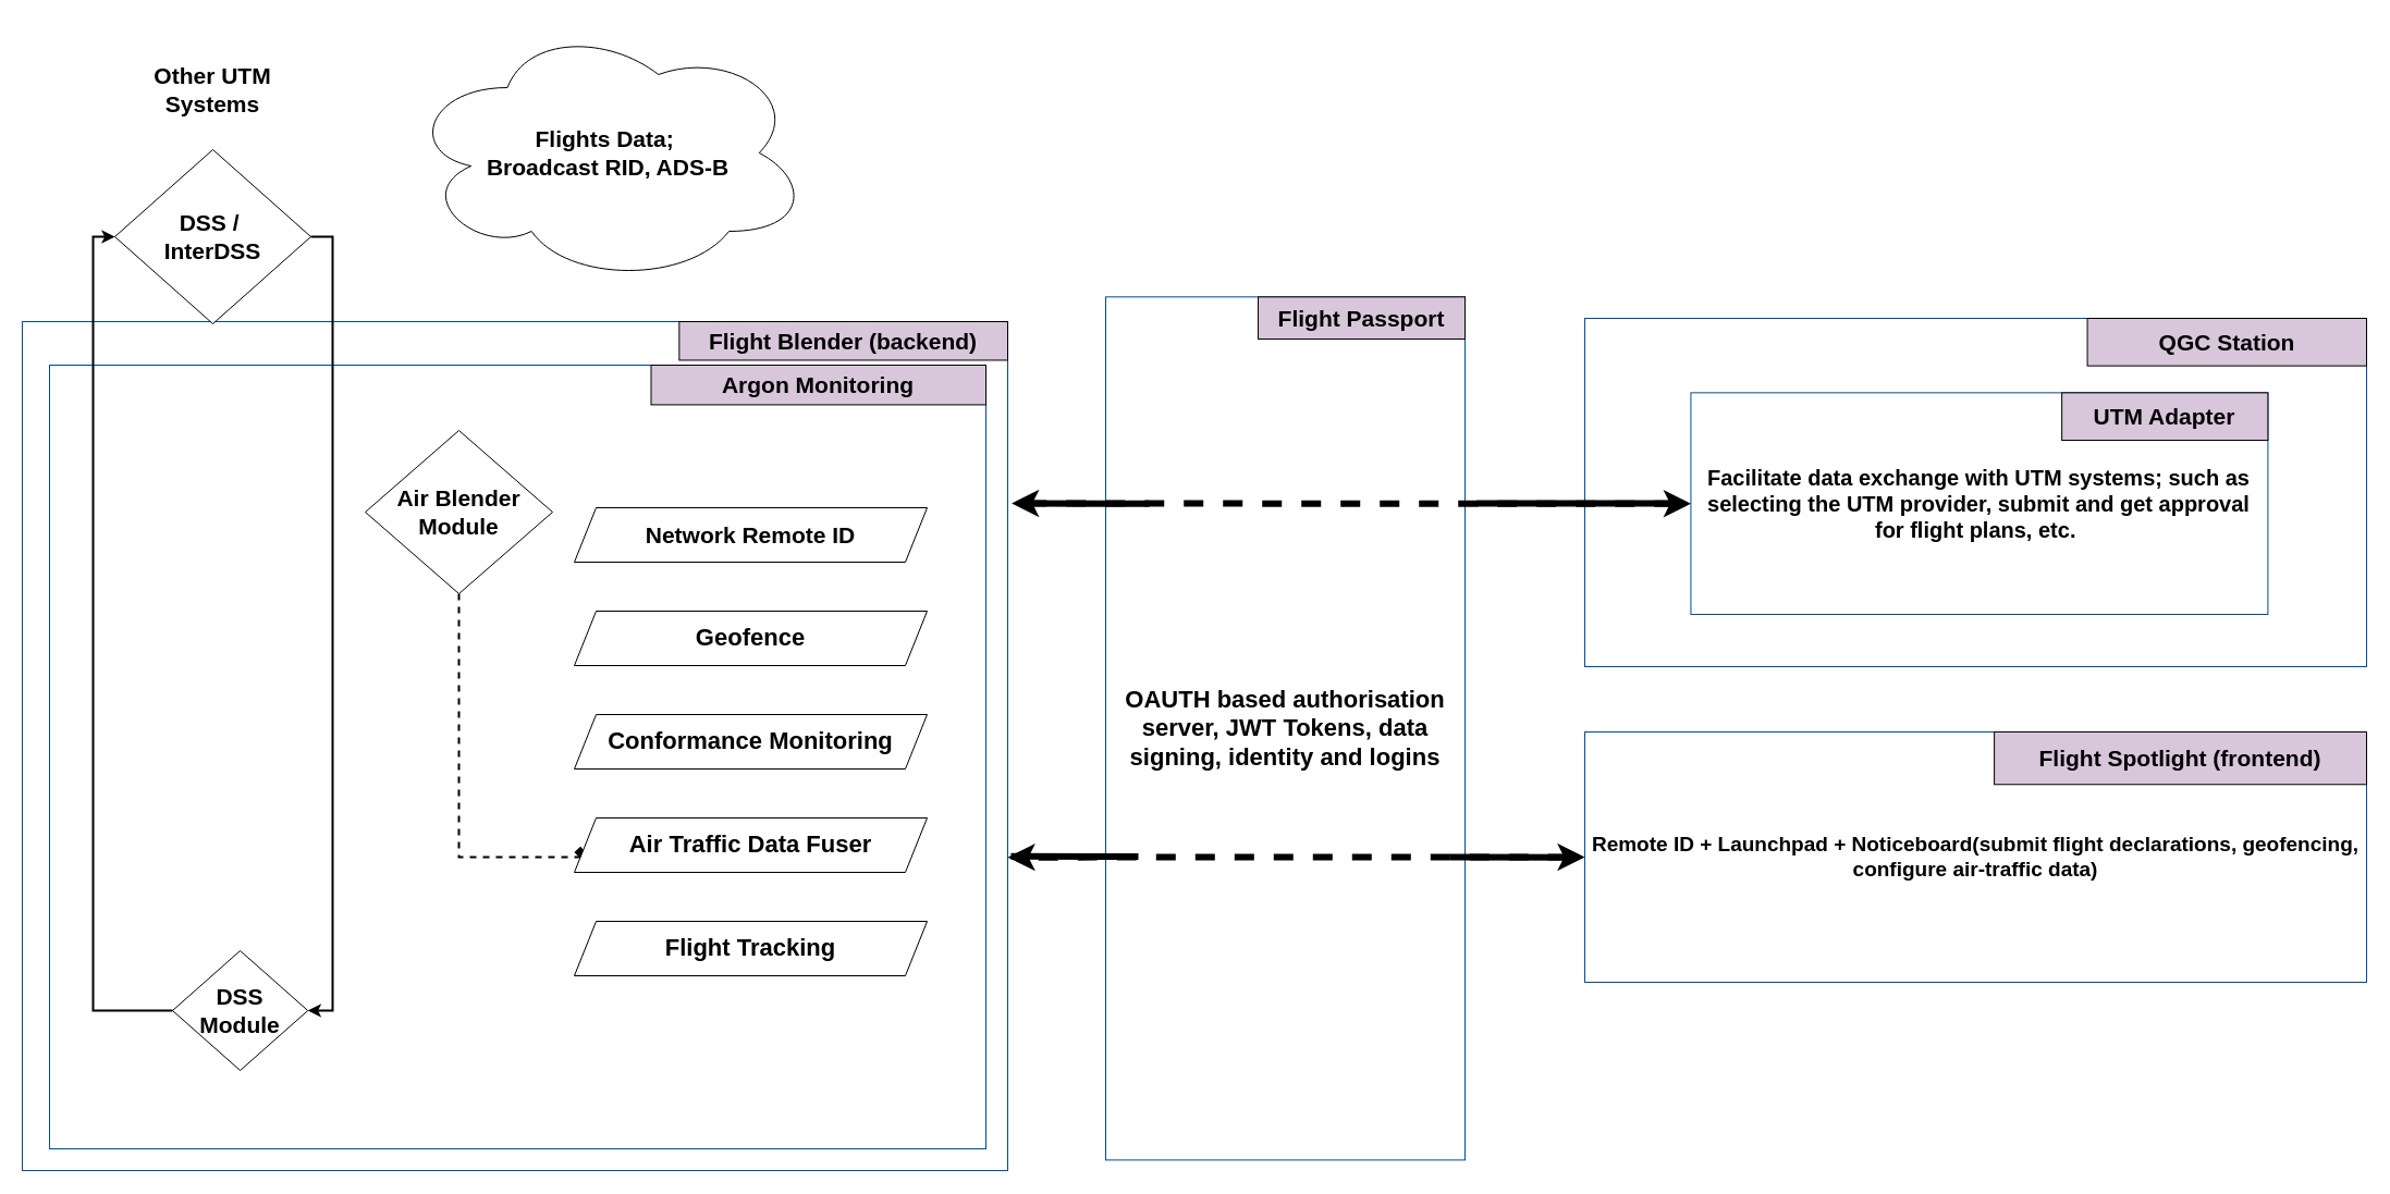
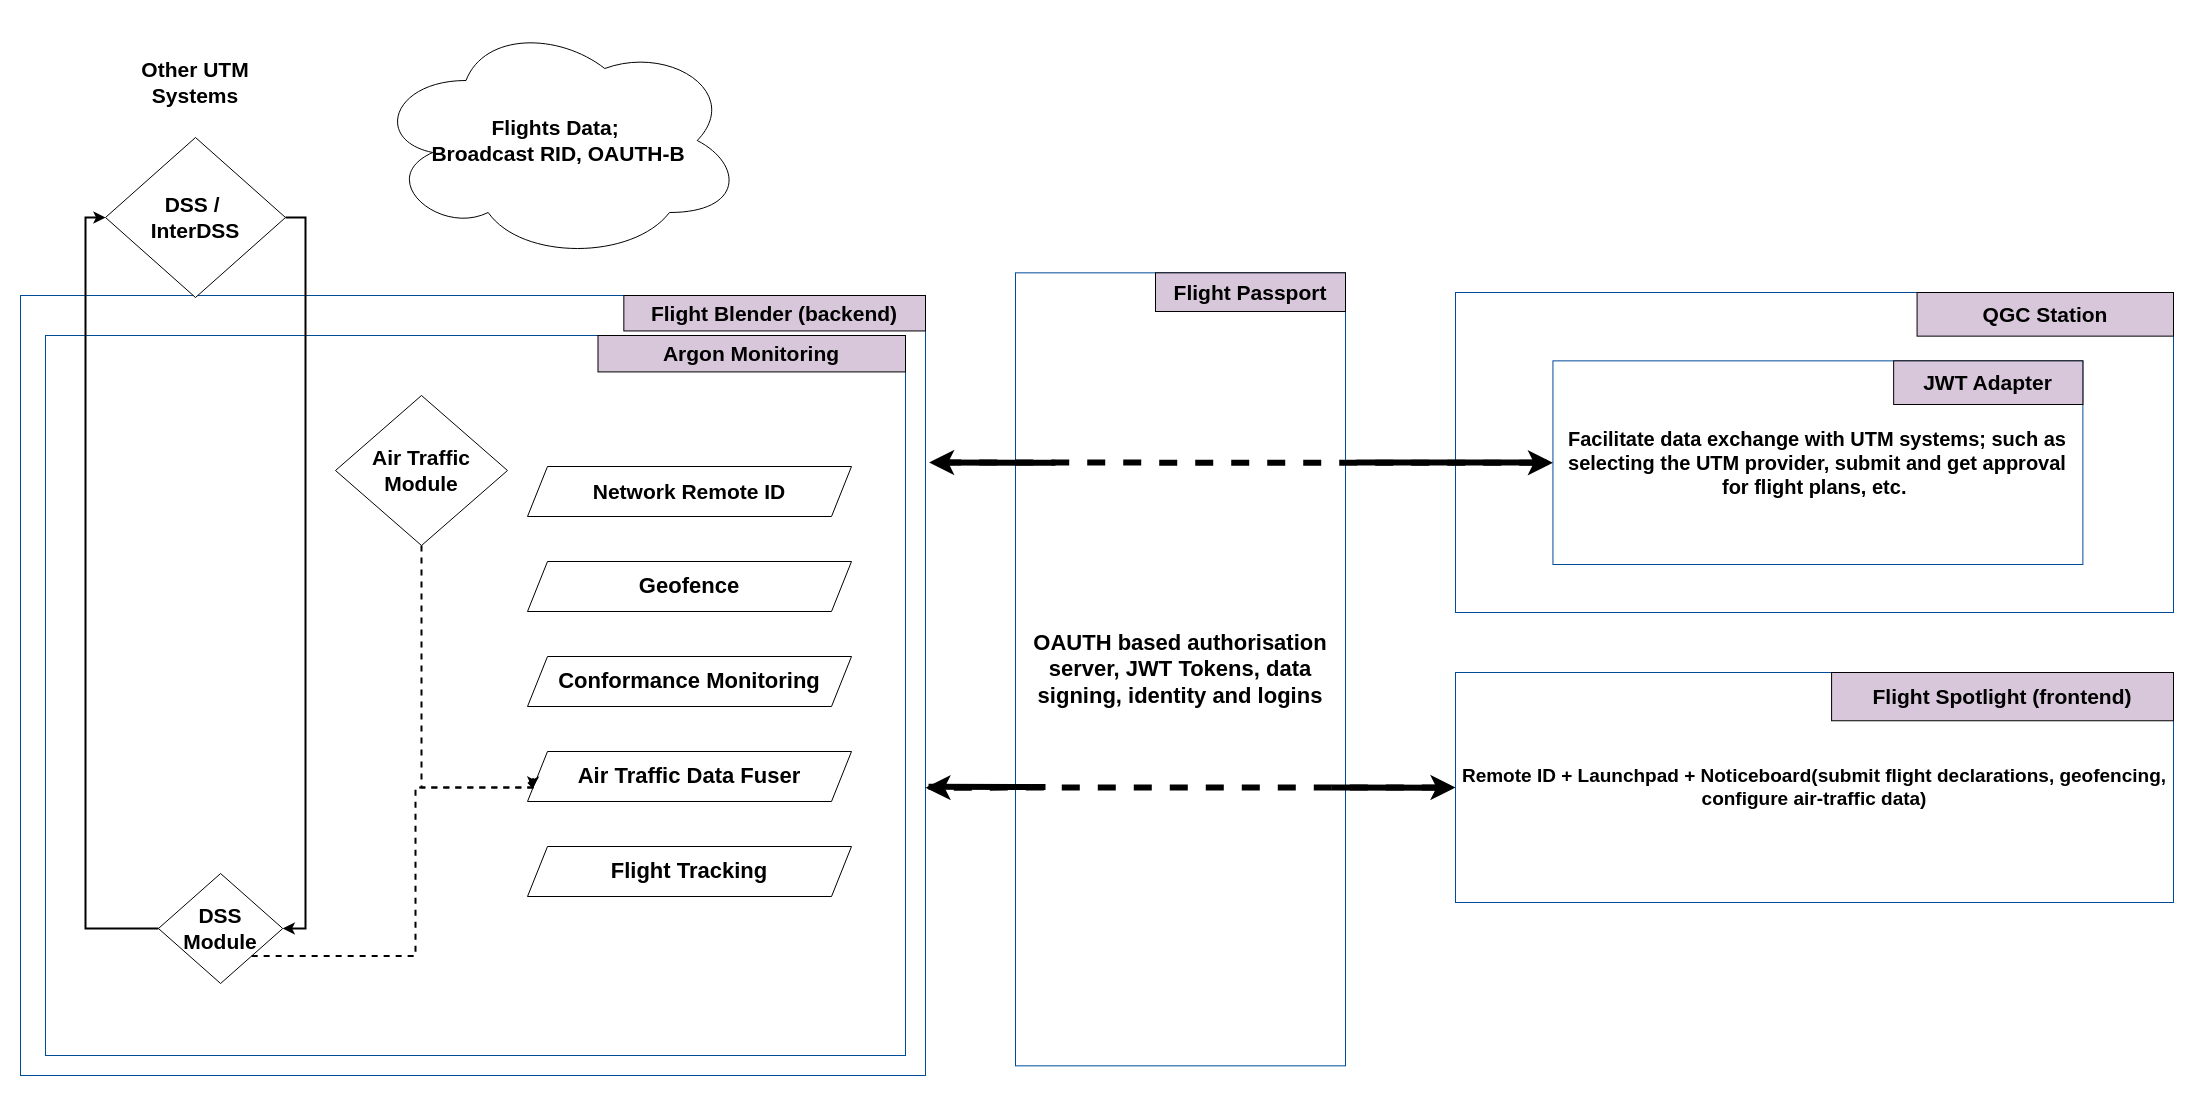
- <mxCell id="19" value="&lt;font style=&quot;font-size: 21px;&quot;&gt;&lt;span style=&quot;font-weight: 700;&quot;&gt;&lt;font style=&quot;font-size: 21px;&quot;&gt;Flights Data;&lt;/font&gt;&lt;/span&gt;&lt;span style=&quot;font-weight: 700; background-color: initial;&quot;&gt;&amp;nbsp;&lt;/span&gt;&lt;/font&gt;&lt;div style=&quot;font-size: 21px;&quot;&gt;&lt;font style=&quot;font-size: 21px;&quot;&gt;&lt;span style=&quot;font-weight: 700; background-color: initial;&quot;&gt;Broadcast RID, ADS-B&lt;/span&gt;&lt;/font&gt;&lt;/div&gt;" style="ellipse;shape=cloud;whiteSpace=wrap;html=1;" parent="1" vertex="1"><mxGeometry x="373" y="20" width="370" height="240" as="geometry" /></mxCell>
+ <mxCell id="19" value="&lt;font style=&quot;font-size: 21px;&quot;&gt;&lt;span style=&quot;font-weight: 700;&quot;&gt;&lt;font style=&quot;font-size: 21px;&quot;&gt;Flights Data;&lt;/font&gt;&lt;/span&gt;&lt;span style=&quot;font-weight: 700; background-color: initial;&quot;&gt;&amp;nbsp;&lt;/span&gt;&lt;/font&gt;&lt;div style=&quot;font-size: 21px;&quot;&gt;&lt;font style=&quot;font-size: 21px;&quot;&gt;&lt;span style=&quot;font-weight: 700; background-color: initial;&quot;&gt;Broadcast RID, OAUTH-B&lt;/span&gt;&lt;/font&gt;&lt;/div&gt;" style="ellipse;shape=cloud;whiteSpace=wrap;html=1;" parent="1" vertex="1"><mxGeometry x="373" y="20" width="370" height="240" as="geometry" /></mxCell>
- <mxCell id="26" value="UTM Adapter" style="rounded=0;whiteSpace=wrap;html=1;container=0;fillColor=#D8C7DB;fontSize=21;fontStyle=1" parent="24" vertex="1"><mxGeometry x="340.696" width="189.261" height="43.636" as="geometry" /></mxCell>
+ <mxCell id="26" value="JWT Adapter" style="rounded=0;whiteSpace=wrap;html=1;container=0;fillColor=#D8C7DB;fontSize=21;fontStyle=1" parent="24" vertex="1"><mxGeometry x="340.696" width="189.261" height="43.636" as="geometry" /></mxCell>
- <mxCell id="15" value="&lt;font style=&quot;font-size: 21px;&quot;&gt;Air Blender Module&lt;/font&gt;" style="rhombus;whiteSpace=wrap;html=1;fontSize=15;fontStyle=1" parent="1" vertex="1"><mxGeometry x="335" y="395" width="172" height="150" as="geometry" /></mxCell>
+ <mxCell id="15" value="&lt;font style=&quot;font-size: 21px;&quot;&gt;Air Traffic Module&lt;/font&gt;" style="rhombus;whiteSpace=wrap;html=1;fontSize=15;fontStyle=1" parent="1" vertex="1"><mxGeometry x="335" y="395" width="172" height="150" as="geometry" /></mxCell>
+ <mxCell id="31" style="edgeStyle=orthogonalEdgeStyle;rounded=0;orthogonalLoop=1;jettySize=auto;html=1;exitX=1;exitY=1;exitDx=0;exitDy=0;entryX=0;entryY=0.75;entryDx=0;entryDy=0;strokeWidth=2;dashed=1;" parent="1" source="28" target="30" edge="1"><mxGeometry relative="1" as="geometry"><Array as="points"><mxPoint x="415" y="956" /><mxPoint x="415" y="787" /></Array></mxGeometry></mxCell>
